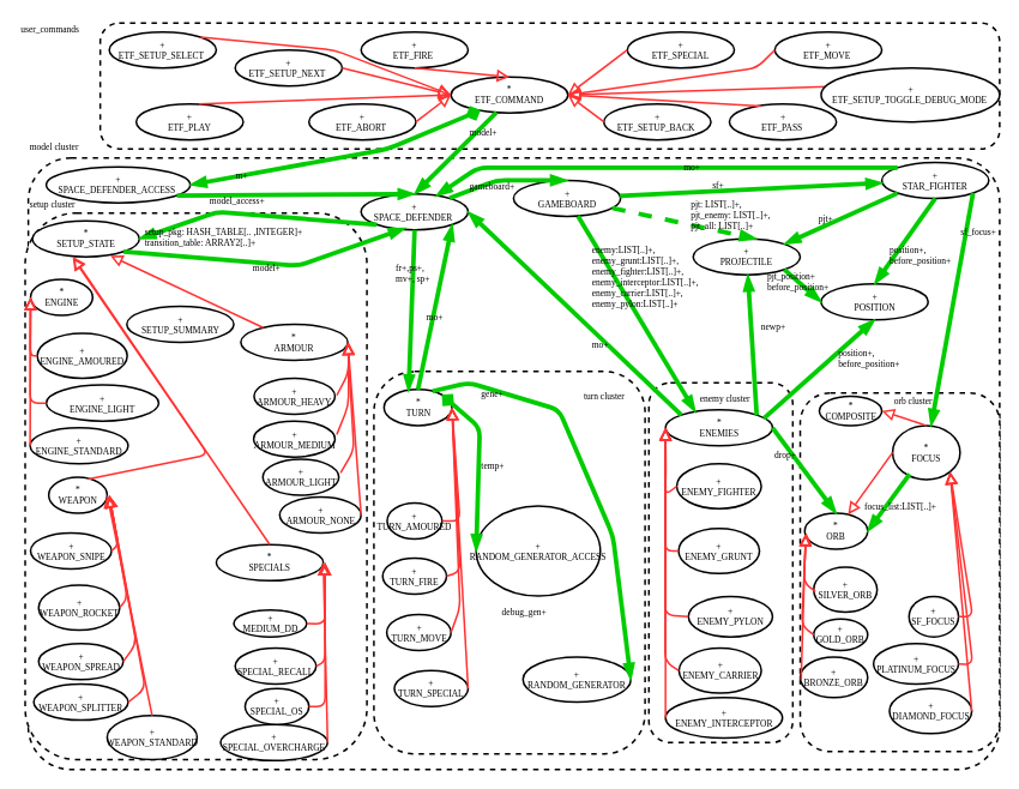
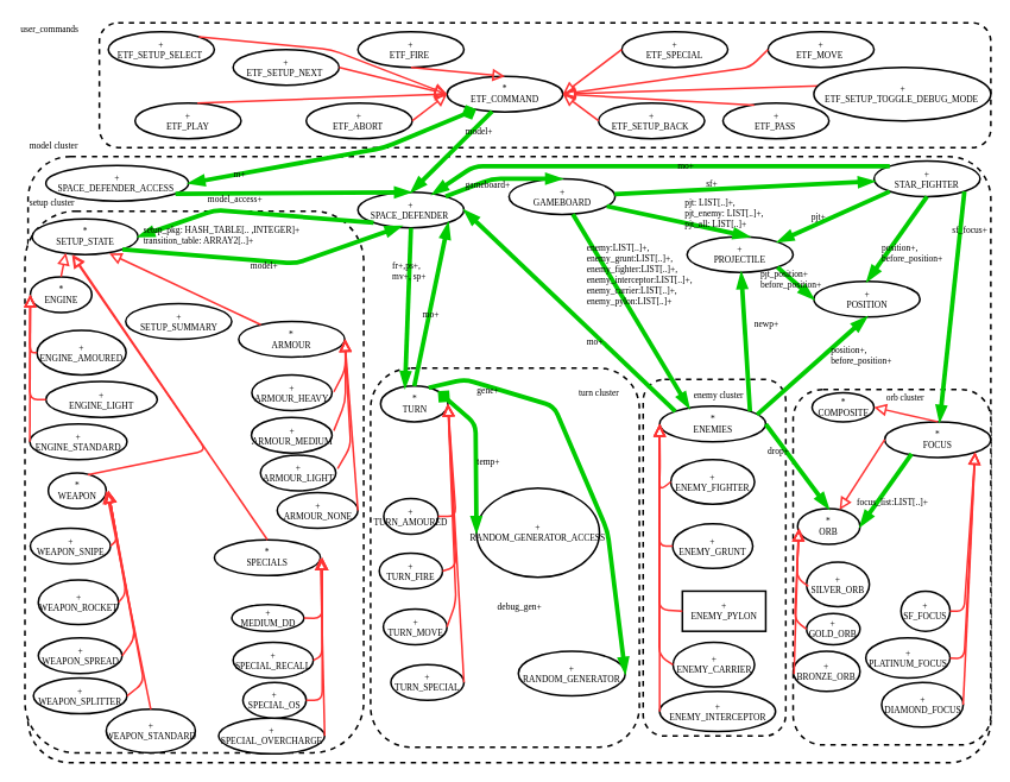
- <mxCell id="81" value="" style="endArrow=blockThin;html=1;strokeColor=#00CC00;strokeWidth=5;endFill=1;entryX=0.588;entryY=0;entryDx=0;entryDy=0;entryPerimeter=0;dashed=1;" edge="1" parent="1" source="77" target="80"><mxGeometry width="50" height="50" relative="1" as="geometry"><mxPoint x="535.717" y="275" as="sourcePoint" /><mxPoint x="493.5" y="356.32" as="targetPoint" /></mxGeometry></mxCell>
+ <mxCell id="81" value="" style="endArrow=blockThin;html=1;strokeColor=#00CC00;strokeWidth=5;endFill=1;entryX=0.588;entryY=0;entryDx=0;entryDy=0;entryPerimeter=0;" edge="1" parent="1" source="77" target="80"><mxGeometry width="50" height="50" relative="1" as="geometry"><mxPoint x="535.717" y="275" as="sourcePoint" /><mxPoint x="493.5" y="356.32" as="targetPoint" /></mxGeometry></mxCell>
+ <mxCell id="124" value="" style="endArrow=block;html=1;strokeColor=#FF3333;strokeWidth=2;endFill=0;endSize=9;entryX=0.319;entryY=0.95;entryDx=0;entryDy=0;entryPerimeter=0;exitX=0.5;exitY=0;exitDx=0;exitDy=0;" edge="1" parent="1" source="21" target="82"><mxGeometry width="50" height="50" relative="1" as="geometry"><mxPoint x="-19" y="585" as="sourcePoint" /><mxPoint x="-19" y="525" as="targetPoint" /></mxGeometry></mxCell>
- <mxCell id="96" value="*&lt;br&gt;FOCUS" style="ellipse;whiteSpace=wrap;html=1;rounded=1;fontSize=10;fontFamily=Verdena;strokeWidth=2;" vertex="1" parent="1"><mxGeometry x="992" y="472.5" width="75" height="60" as="geometry" /></mxCell>
+ <mxCell id="96" value="*&lt;br&gt;FOCUS" style="ellipse;whiteSpace=wrap;html=1;rounded=1;fontSize=10;fontFamily=Verdena;strokeWidth=2;" vertex="1" parent="1"><mxGeometry x="992" y="472.5" width="119" height="40" as="geometry" /></mxCell>
- <mxCell id="118" value="+&lt;br&gt;RANDOM_GENERATOR_ACCESS" style="ellipse;whiteSpace=wrap;html=1;rounded=1;fontSize=10;fontFamily=Verdena;strokeWidth=2;" vertex="1" parent="1"><mxGeometry x="529" y="562" width="138" height="100" as="geometry" /></mxCell>
+ <mxCell id="118" value="+&lt;br&gt;RANDOM_GENERATOR_ACCESS" style="ellipse;whiteSpace=wrap;html=1;rounded=1;fontSize=10;fontFamily=Verdena;strokeWidth=2;" vertex="1" parent="1"><mxGeometry x="534" y="547" width="138" height="100" as="geometry" /></mxCell>
- <mxCell id="11" value="+&lt;br&gt;ENEMY_PYLON" style="ellipse;whiteSpace=wrap;html=1;rounded=1;fontSize=10;fontFamily=Verdena;strokeWidth=2;" vertex="1" parent="1"><mxGeometry x="765" y="662.5" width="93.5" height="45" as="geometry" /></mxCell>
+ <mxCell id="11" value="+&lt;br&gt;ENEMY_PYLON" style="whiteSpace=wrap;html=1;fontSize=10;fontFamily=Verdena;strokeWidth=2;rounded=0;" vertex="1" parent="1"><mxGeometry x="765" y="662.5" width="93.5" height="45" as="geometry" /></mxCell>
